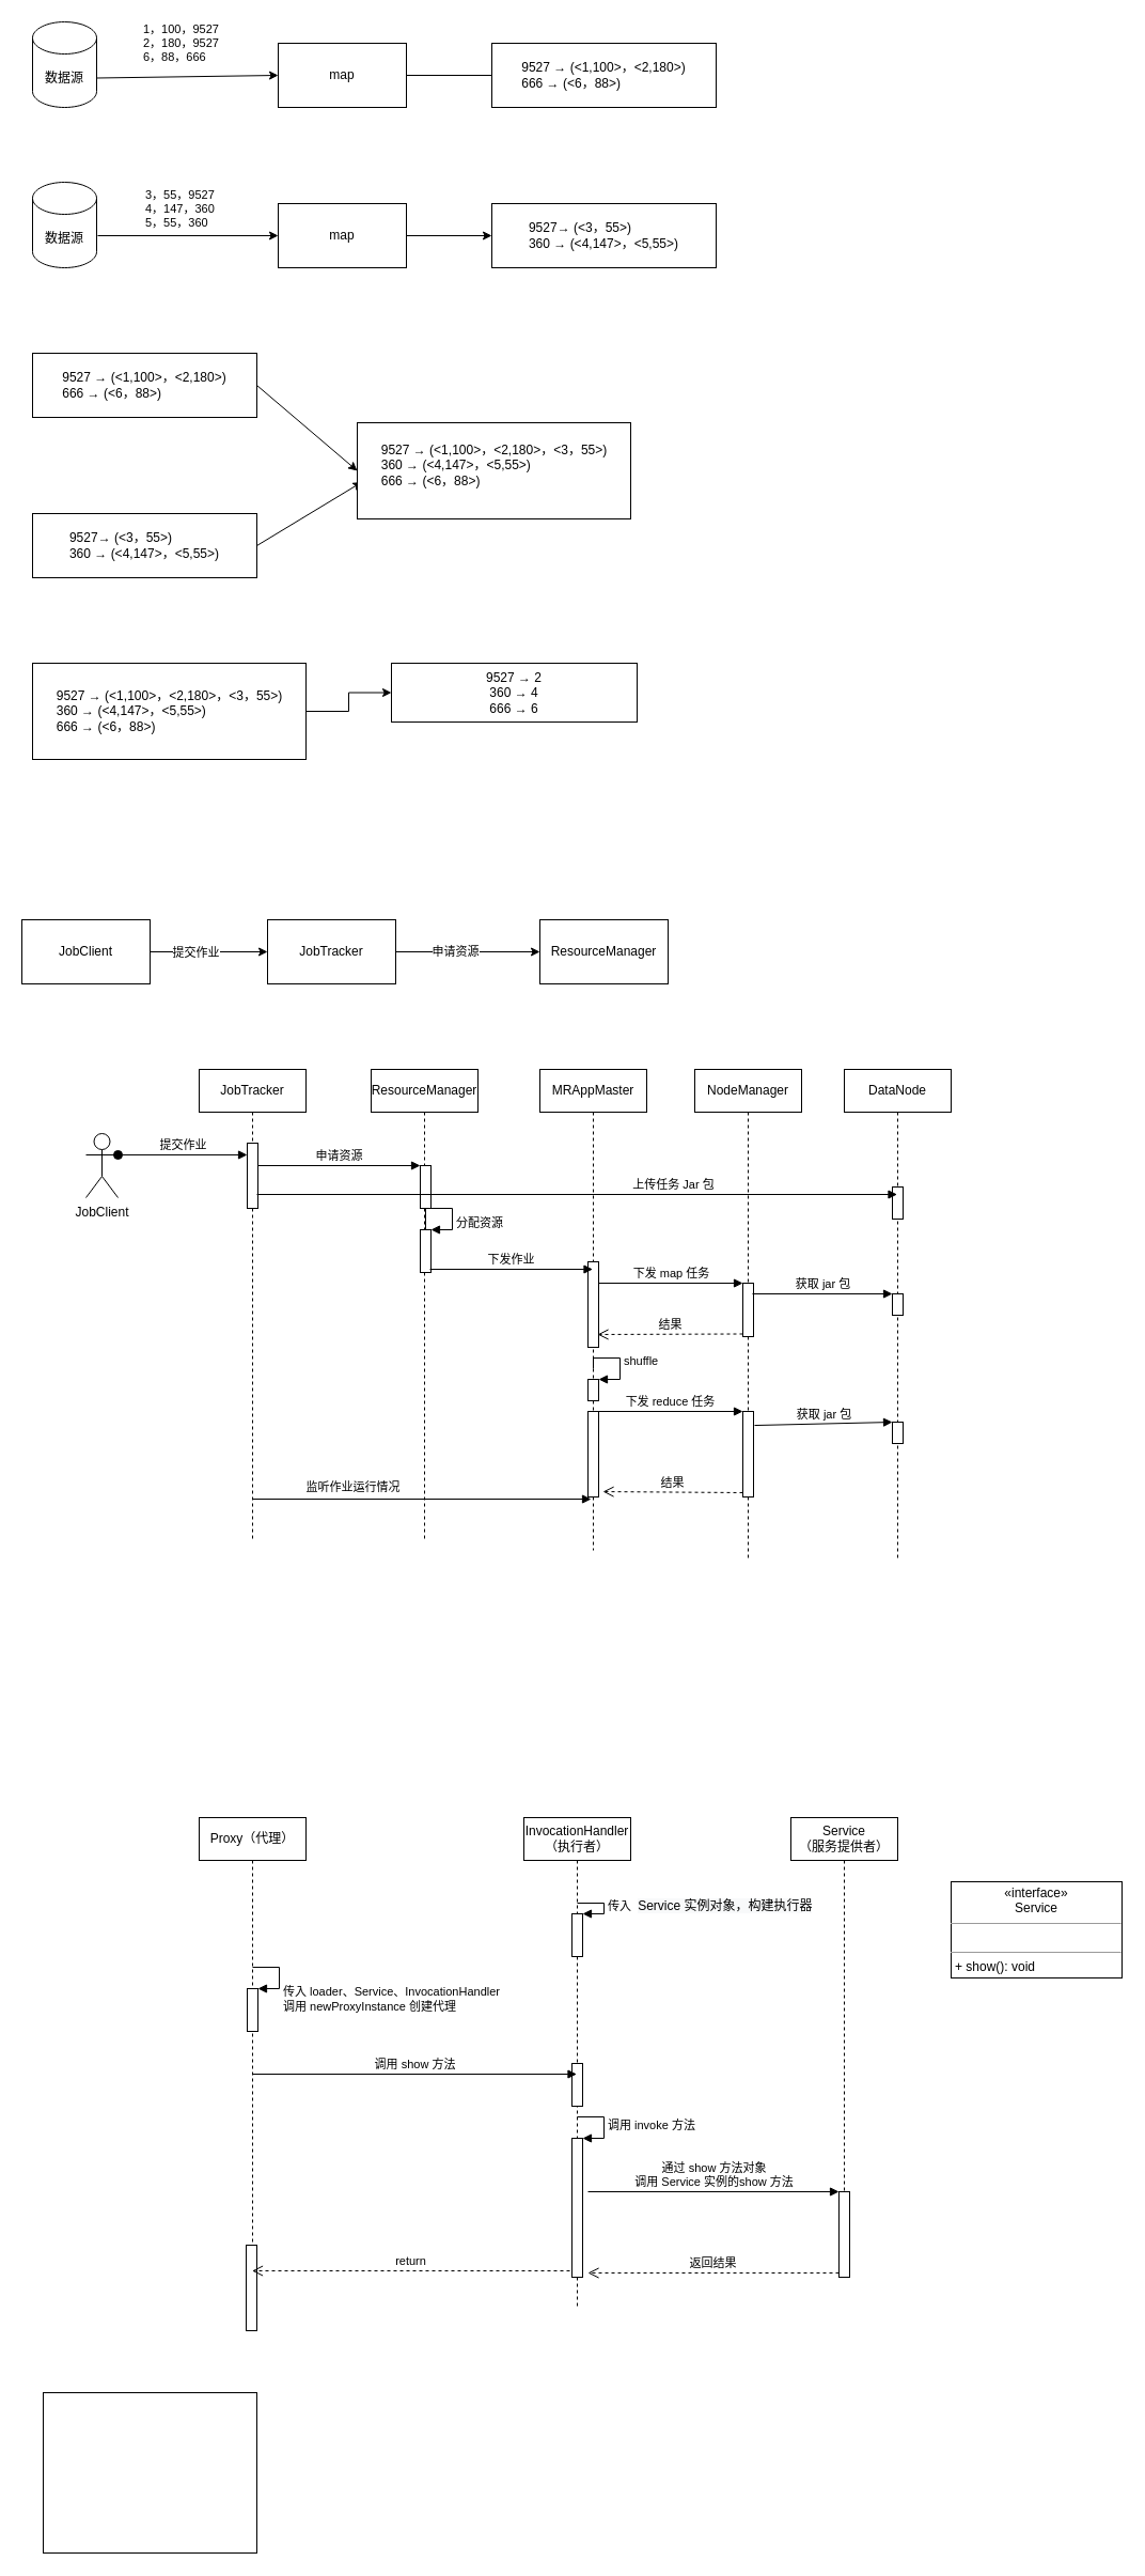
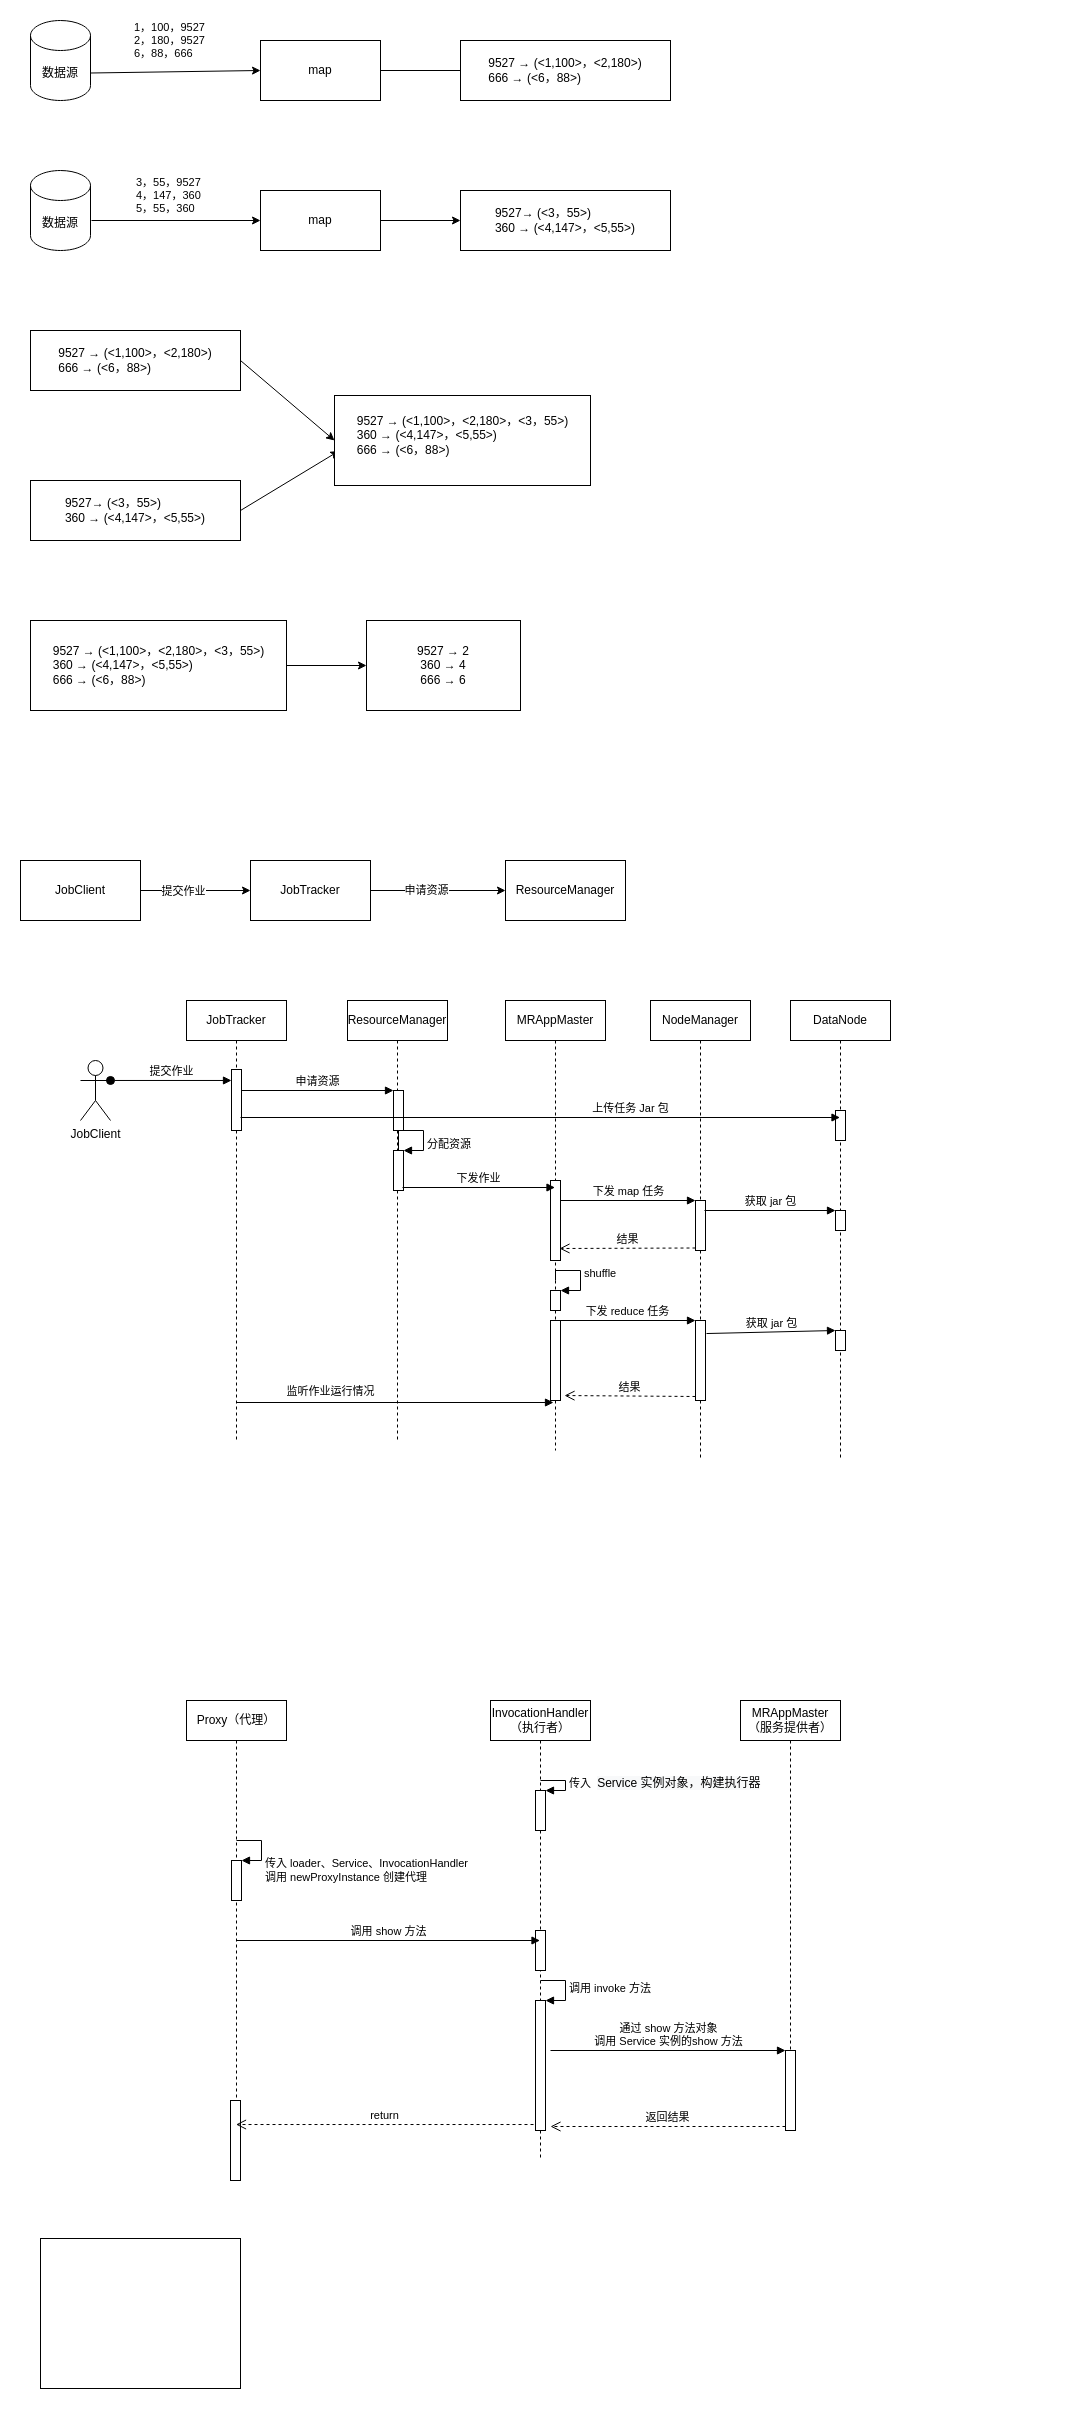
- <mxCell id="23" value="9527 → 2&lt;br&gt;360 → 4&lt;br&gt;666 → 6" style="rounded=0;whiteSpace=wrap;html=1;align=center;" parent="1" vertex="1"><mxGeometry x="366" y="620" width="230" height="55" as="geometry" /></mxCell>
+ <mxCell id="23" value="9527 → 2&lt;br&gt;360 → 4&lt;br&gt;666 → 6" style="rounded=0;whiteSpace=wrap;html=1;align=center;" parent="1" vertex="1"><mxGeometry x="366" y="620" width="154" height="90" as="geometry" /></mxCell>
- <mxCell id="71" value="Service&lt;br&gt;（服务提供者）" style="shape=umlLifeline;perimeter=lifelinePerimeter;whiteSpace=wrap;html=1;container=1;collapsible=0;recursiveResize=0;outlineConnect=0;" vertex="1" parent="1"><mxGeometry x="740" y="1700" width="100" height="430" as="geometry" /></mxCell>
+ <mxCell id="71" value="MRAppMaster&lt;br&gt;（服务提供者）" style="shape=umlLifeline;perimeter=lifelinePerimeter;whiteSpace=wrap;html=1;container=1;collapsible=0;recursiveResize=0;outlineConnect=0;" vertex="1" parent="1"><mxGeometry x="740" y="1700" width="100" height="430" as="geometry" /></mxCell>
- <mxCell id="78" value="&lt;p style=&quot;margin: 0px ; margin-top: 4px ; text-align: center&quot;&gt;«interface»&lt;br&gt;Service&lt;br&gt;&lt;/p&gt;&lt;hr size=&quot;1&quot;&gt;&lt;p style=&quot;margin: 0px ; margin-left: 4px&quot;&gt;&lt;br&gt;&lt;/p&gt;&lt;hr size=&quot;1&quot;&gt;&lt;p style=&quot;margin: 0px ; margin-left: 4px&quot;&gt;+ show(): void&lt;br&gt;&lt;/p&gt;" style="verticalAlign=top;align=left;overflow=fill;fontSize=12;fontFamily=Helvetica;html=1;" vertex="1" parent="1"><mxGeometry x="890" y="1760" width="160" height="90" as="geometry" /></mxCell>
